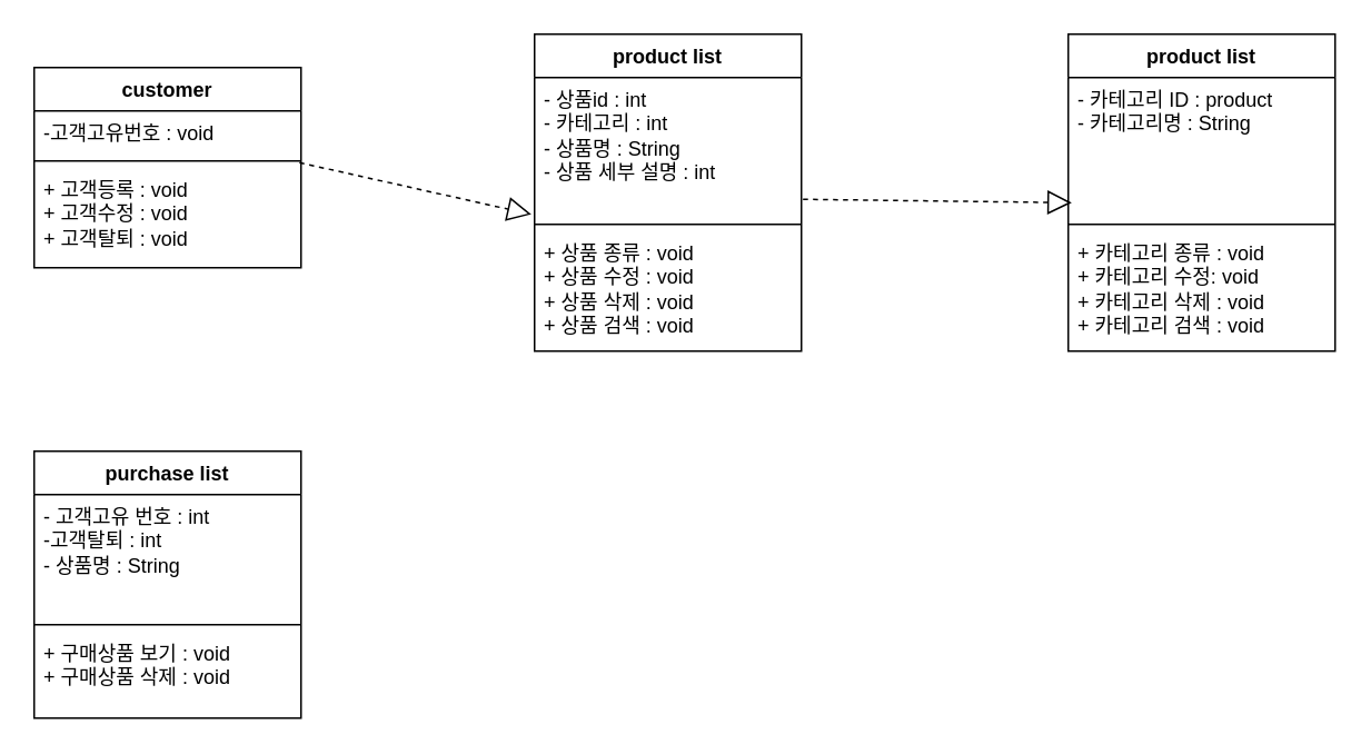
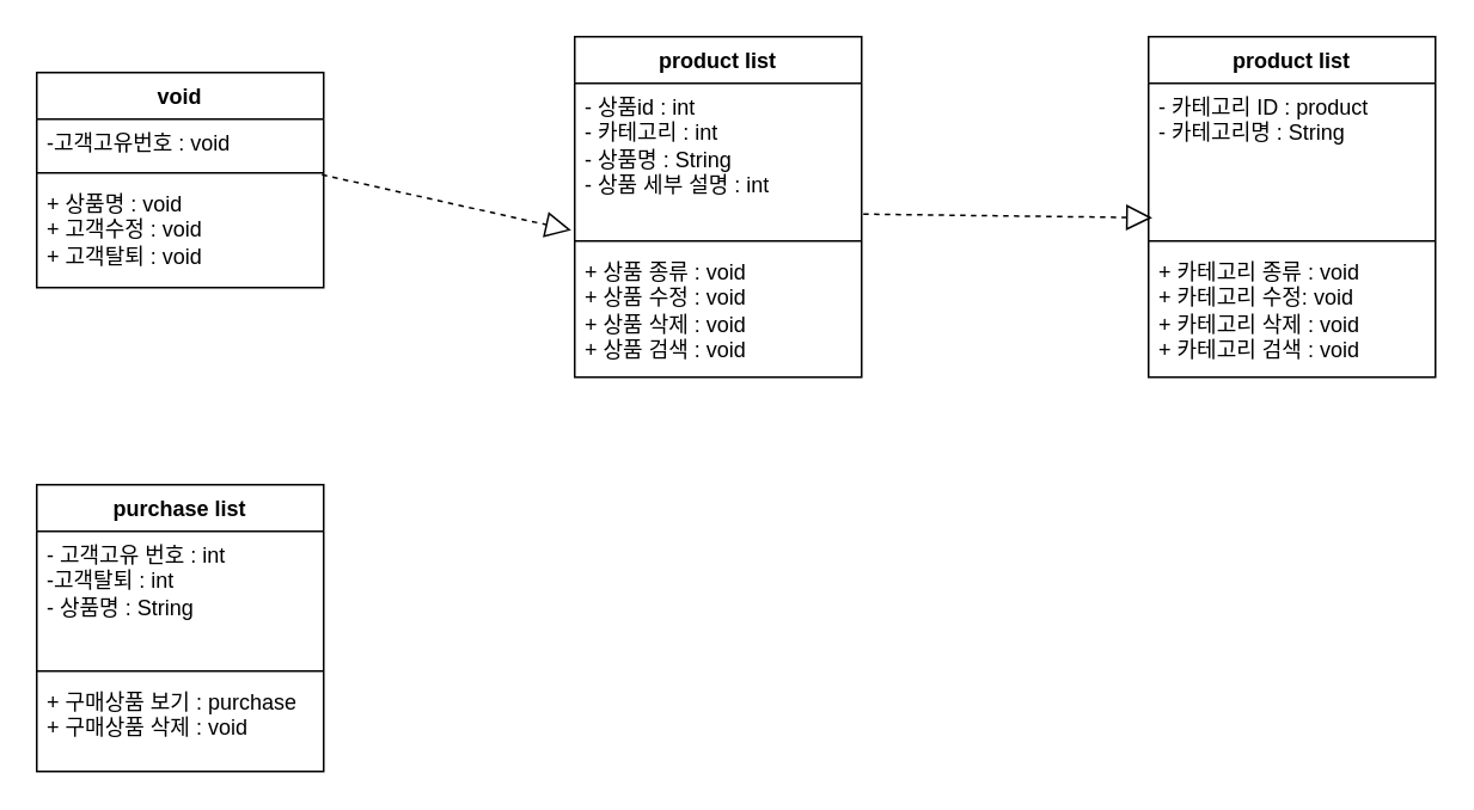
- <mxCell id="2" value="customer" style="swimlane;fontStyle=1;align=center;verticalAlign=top;childLayout=stackLayout;horizontal=1;startSize=26;horizontalStack=0;resizeParent=1;resizeParentMax=0;resizeLast=0;collapsible=1;marginBottom=0;whiteSpace=wrap;html=1;" vertex="1" parent="1"><mxGeometry x="20" y="40" width="160" height="120" as="geometry" /></mxCell>
+ <mxCell id="2" value="void" style="swimlane;fontStyle=1;align=center;verticalAlign=top;childLayout=stackLayout;horizontal=1;startSize=26;horizontalStack=0;resizeParent=1;resizeParentMax=0;resizeLast=0;collapsible=1;marginBottom=0;whiteSpace=wrap;html=1;" vertex="1" parent="1"><mxGeometry x="20" y="40" width="160" height="120" as="geometry" /></mxCell>
- <mxCell id="5" value="+ 고객등록 : void&amp;nbsp;&lt;div&gt;+ 고객수정 : void&lt;/div&gt;&lt;div&gt;+ 고객탈퇴 : void&lt;/div&gt;" style="text;strokeColor=none;fillColor=none;align=left;verticalAlign=top;spacingLeft=4;spacingRight=4;overflow=hidden;rotatable=0;points=[[0,0.5],[1,0.5]];portConstraint=eastwest;whiteSpace=wrap;html=1;" vertex="1" parent="2"><mxGeometry y="60" width="160" height="60" as="geometry" /></mxCell>
+ <mxCell id="5" value="+ 상품명 : void&amp;nbsp;&lt;div&gt;+ 고객수정 : void&lt;/div&gt;&lt;div&gt;+ 고객탈퇴 : void&lt;/div&gt;" style="text;strokeColor=none;fillColor=none;align=left;verticalAlign=top;spacingLeft=4;spacingRight=4;overflow=hidden;rotatable=0;points=[[0,0.5],[1,0.5]];portConstraint=eastwest;whiteSpace=wrap;html=1;" vertex="1" parent="2"><mxGeometry y="60" width="160" height="60" as="geometry" /></mxCell>
- <mxCell id="9" value="+ 구매상품 보기 : void&lt;div&gt;+ 구매상품 삭제 : void&lt;/div&gt;" style="text;strokeColor=none;fillColor=none;align=left;verticalAlign=top;spacingLeft=4;spacingRight=4;overflow=hidden;rotatable=0;points=[[0,0.5],[1,0.5]];portConstraint=eastwest;whiteSpace=wrap;html=1;" vertex="1" parent="6"><mxGeometry y="108" width="160" height="52" as="geometry" /></mxCell>
+ <mxCell id="9" value="+ 구매상품 보기 : purchase&lt;div&gt;+ 구매상품 삭제 : void&lt;/div&gt;" style="text;strokeColor=none;fillColor=none;align=left;verticalAlign=top;spacingLeft=4;spacingRight=4;overflow=hidden;rotatable=0;points=[[0,0.5],[1,0.5]];portConstraint=eastwest;whiteSpace=wrap;html=1;" vertex="1" parent="6"><mxGeometry y="108" width="160" height="52" as="geometry" /></mxCell>
